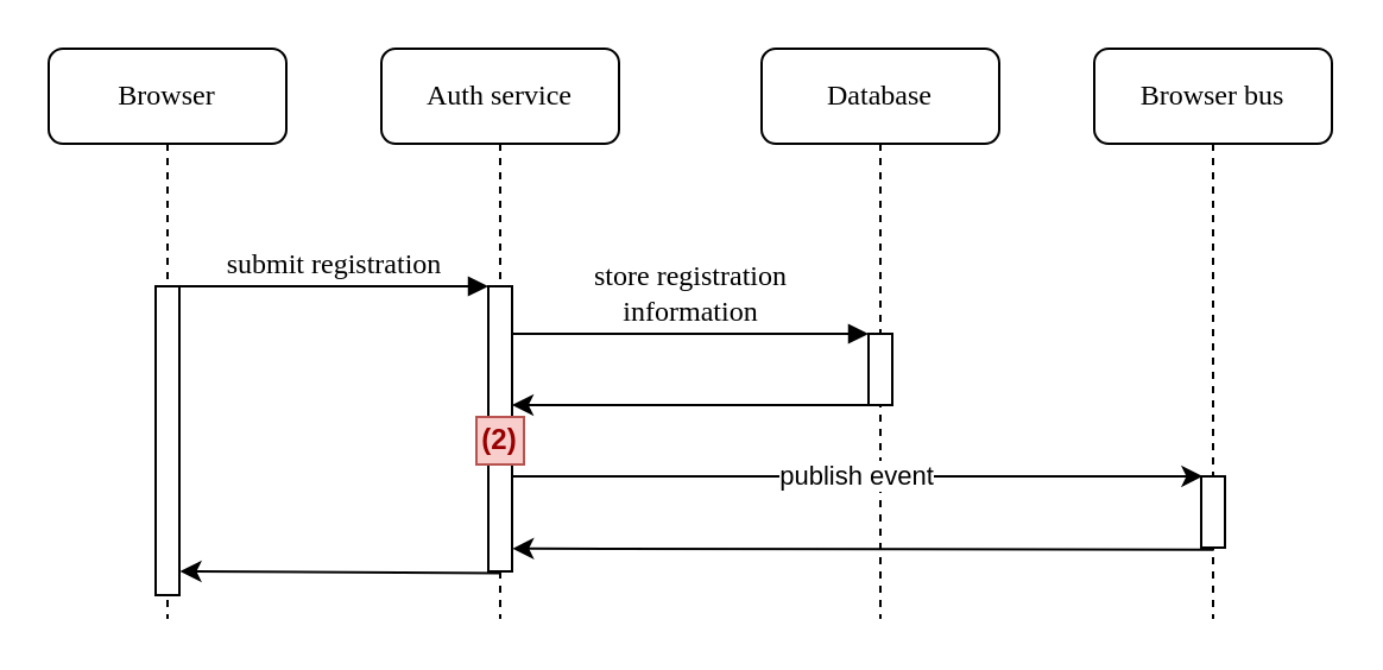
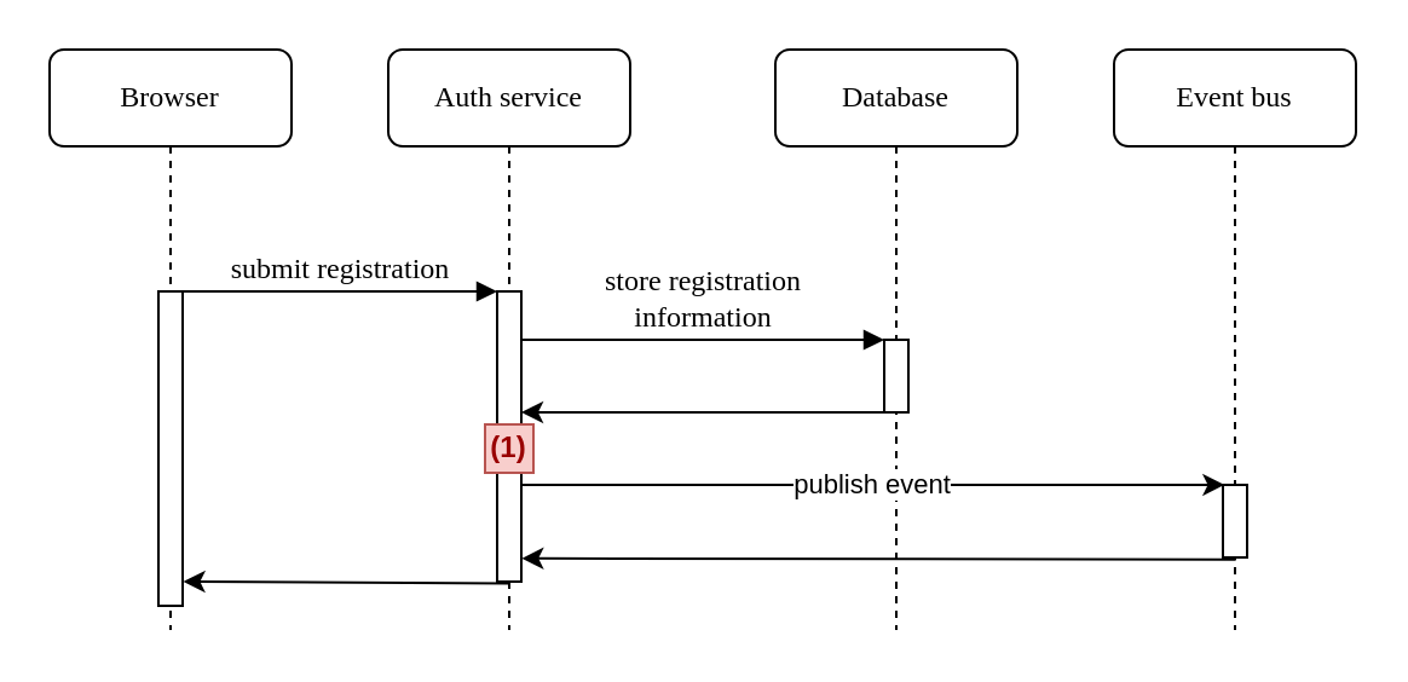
- <mxCell id="11" value="Browser bus" style="shape=umlLifeline;perimeter=lifelinePerimeter;whiteSpace=wrap;html=1;container=1;collapsible=0;recursiveResize=0;outlineConnect=0;rounded=1;shadow=0;comic=0;labelBackgroundColor=none;strokeWidth=1;fontFamily=Verdana;fontSize=12;align=center;" vertex="1" parent="1"><mxGeometry x="460" y="20" width="100" height="240" as="geometry" /></mxCell>
+ <mxCell id="11" value="Event bus" style="shape=umlLifeline;perimeter=lifelinePerimeter;whiteSpace=wrap;html=1;container=1;collapsible=0;recursiveResize=0;outlineConnect=0;rounded=1;shadow=0;comic=0;labelBackgroundColor=none;strokeWidth=1;fontFamily=Verdana;fontSize=12;align=center;" vertex="1" parent="1"><mxGeometry x="460" y="20" width="100" height="240" as="geometry" /></mxCell>
- <mxCell id="4" value="&lt;font color=&quot;#990000&quot;&gt;(2)&lt;/font&gt;" style="text;html=1;strokeColor=#b85450;fillColor=#f8cecc;align=center;verticalAlign=middle;whiteSpace=wrap;rounded=0;fontStyle=1" vertex="1" parent="2"><mxGeometry x="40" y="155" width="20" height="20" as="geometry" /></mxCell>
+ <mxCell id="4" value="&lt;font color=&quot;#990000&quot;&gt;(1)&lt;/font&gt;" style="text;html=1;strokeColor=#b85450;fillColor=#f8cecc;align=center;verticalAlign=middle;whiteSpace=wrap;rounded=0;fontStyle=1" vertex="1" parent="2"><mxGeometry x="40" y="155" width="20" height="20" as="geometry" /></mxCell>
